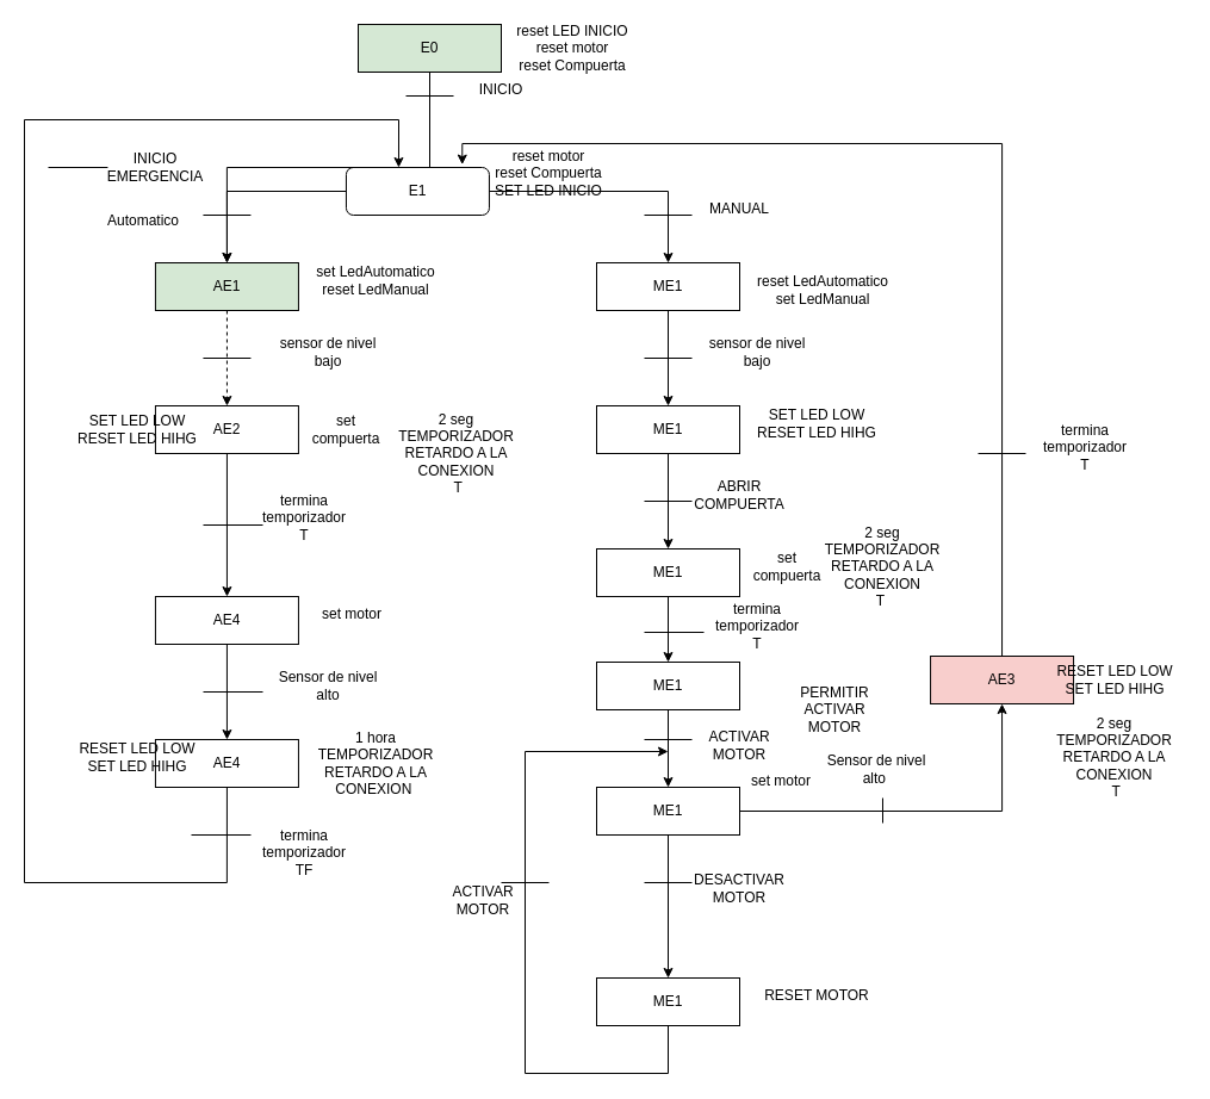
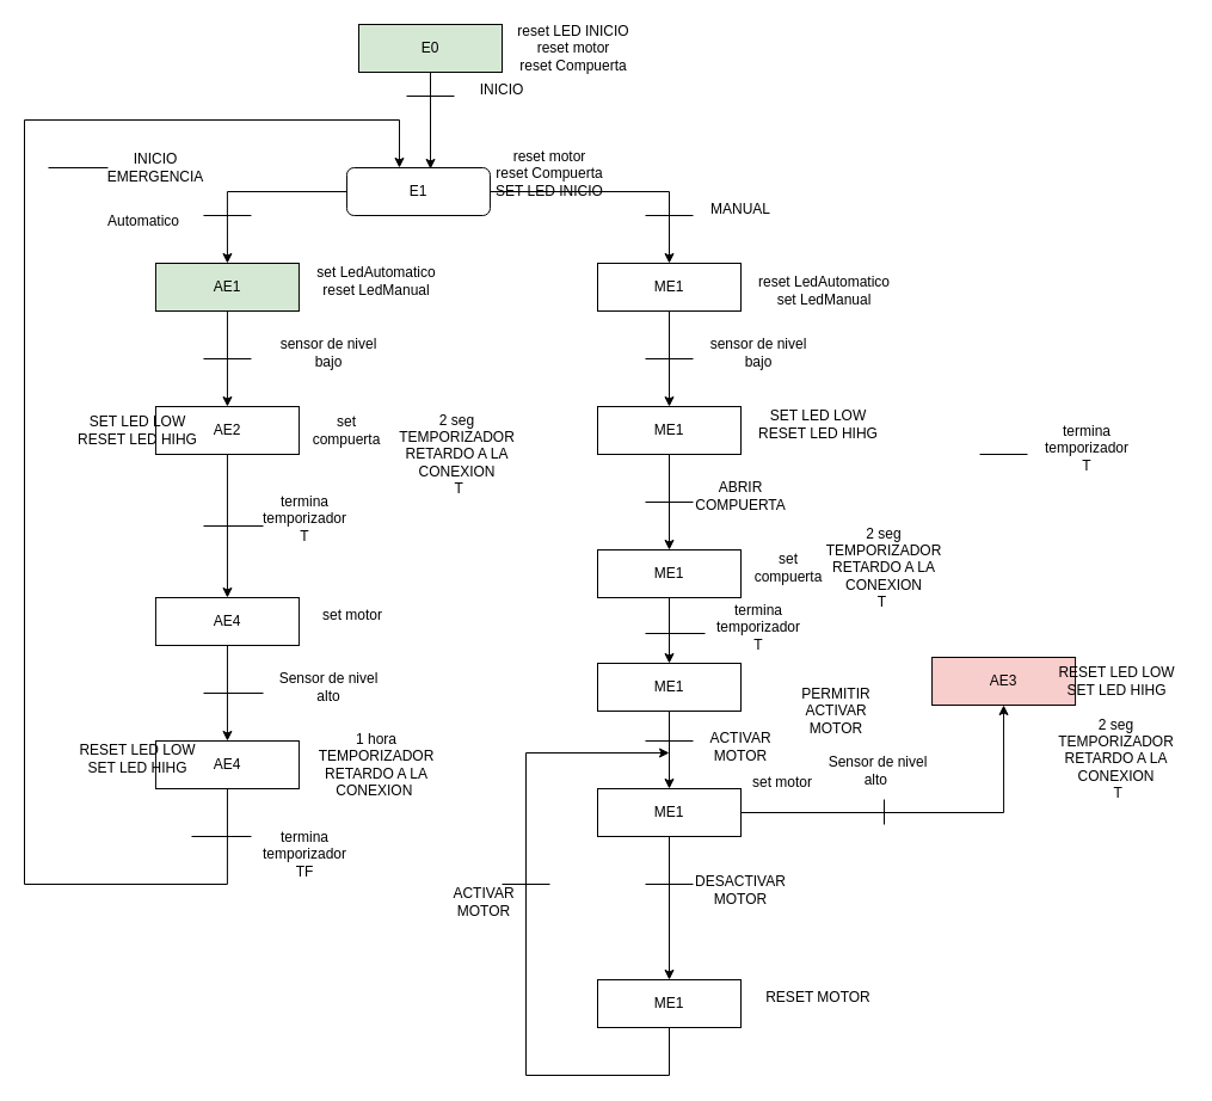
- <mxCell id="16" style="edgeStyle=orthogonalEdgeStyle;rounded=0;orthogonalLoop=1;jettySize=auto;html=1;exitX=0.5;exitY=0;exitDx=0;exitDy=0;entryX=0.811;entryY=-0.06;entryDx=0;entryDy=0;entryPerimeter=0;" edge="1" parent="1" source="17" target="4"><mxGeometry relative="1" as="geometry"><Array as="points"><mxPoint x="840" y="120" /><mxPoint x="387" y="120" /></Array></mxGeometry></mxCell>
- <mxCell id="21" style="edgeStyle=orthogonalEdgeStyle;rounded=0;orthogonalLoop=1;jettySize=auto;html=1;exitX=0.5;exitY=1;exitDx=0;exitDy=0;" parent="1" source="22" target="6" edge="1"><mxGeometry relative="1" as="geometry" /></mxCell>
+ <mxCell id="21" style="edgeStyle=orthogonalEdgeStyle;rounded=0;orthogonalLoop=1;jettySize=auto;html=1;exitX=0.5;exitY=1;exitDx=0;exitDy=0;entryX=0.584;entryY=0.025;entryDx=0;entryDy=0;entryPerimeter=0;" parent="1" source="22" target="4" edge="1"><mxGeometry relative="1" as="geometry" /></mxCell>
- <mxCell id="5" style="edgeStyle=orthogonalEdgeStyle;rounded=0;orthogonalLoop=1;jettySize=auto;html=1;exitX=0.5;exitY=1;exitDx=0;exitDy=0;dashed=1;" parent="1" source="6" target="13" edge="1"><mxGeometry relative="1" as="geometry" /></mxCell>
+ <mxCell id="5" style="edgeStyle=orthogonalEdgeStyle;rounded=0;orthogonalLoop=1;jettySize=auto;html=1;exitX=0.5;exitY=1;exitDx=0;exitDy=0;" parent="1" source="6" target="13" edge="1"><mxGeometry relative="1" as="geometry" /></mxCell>
